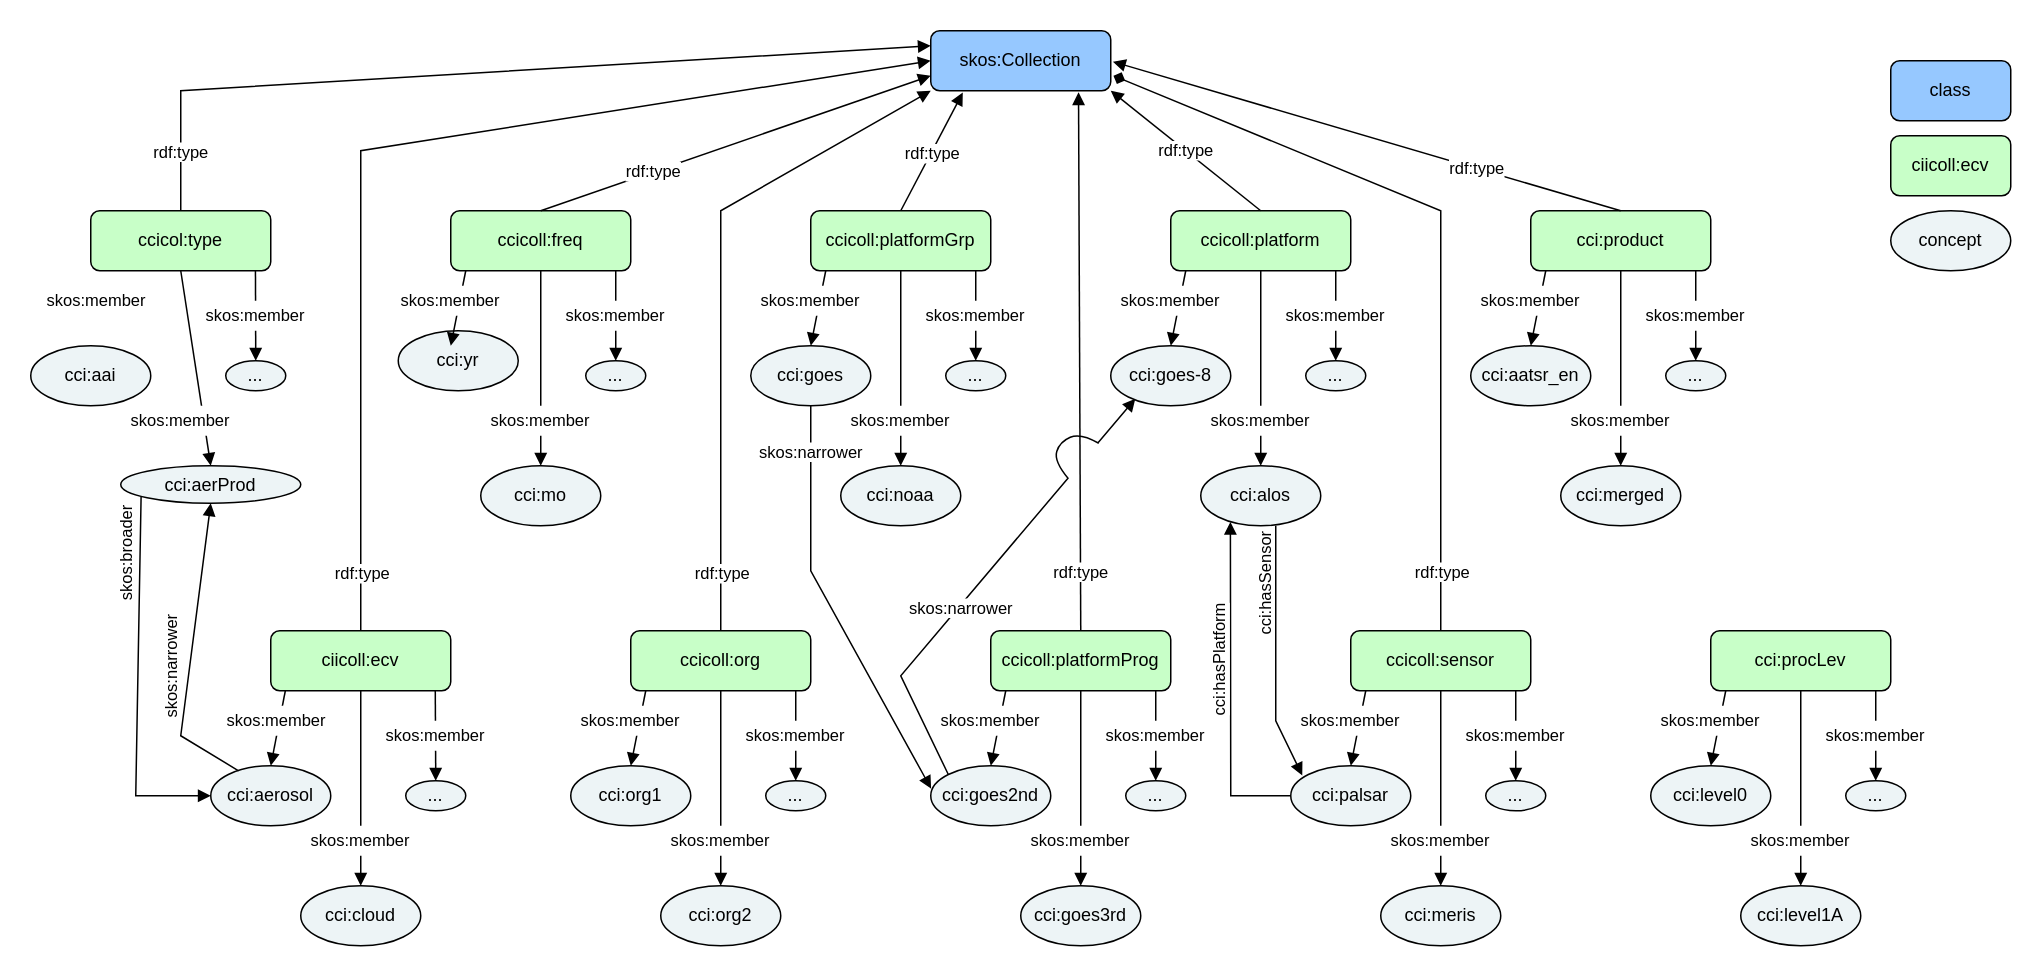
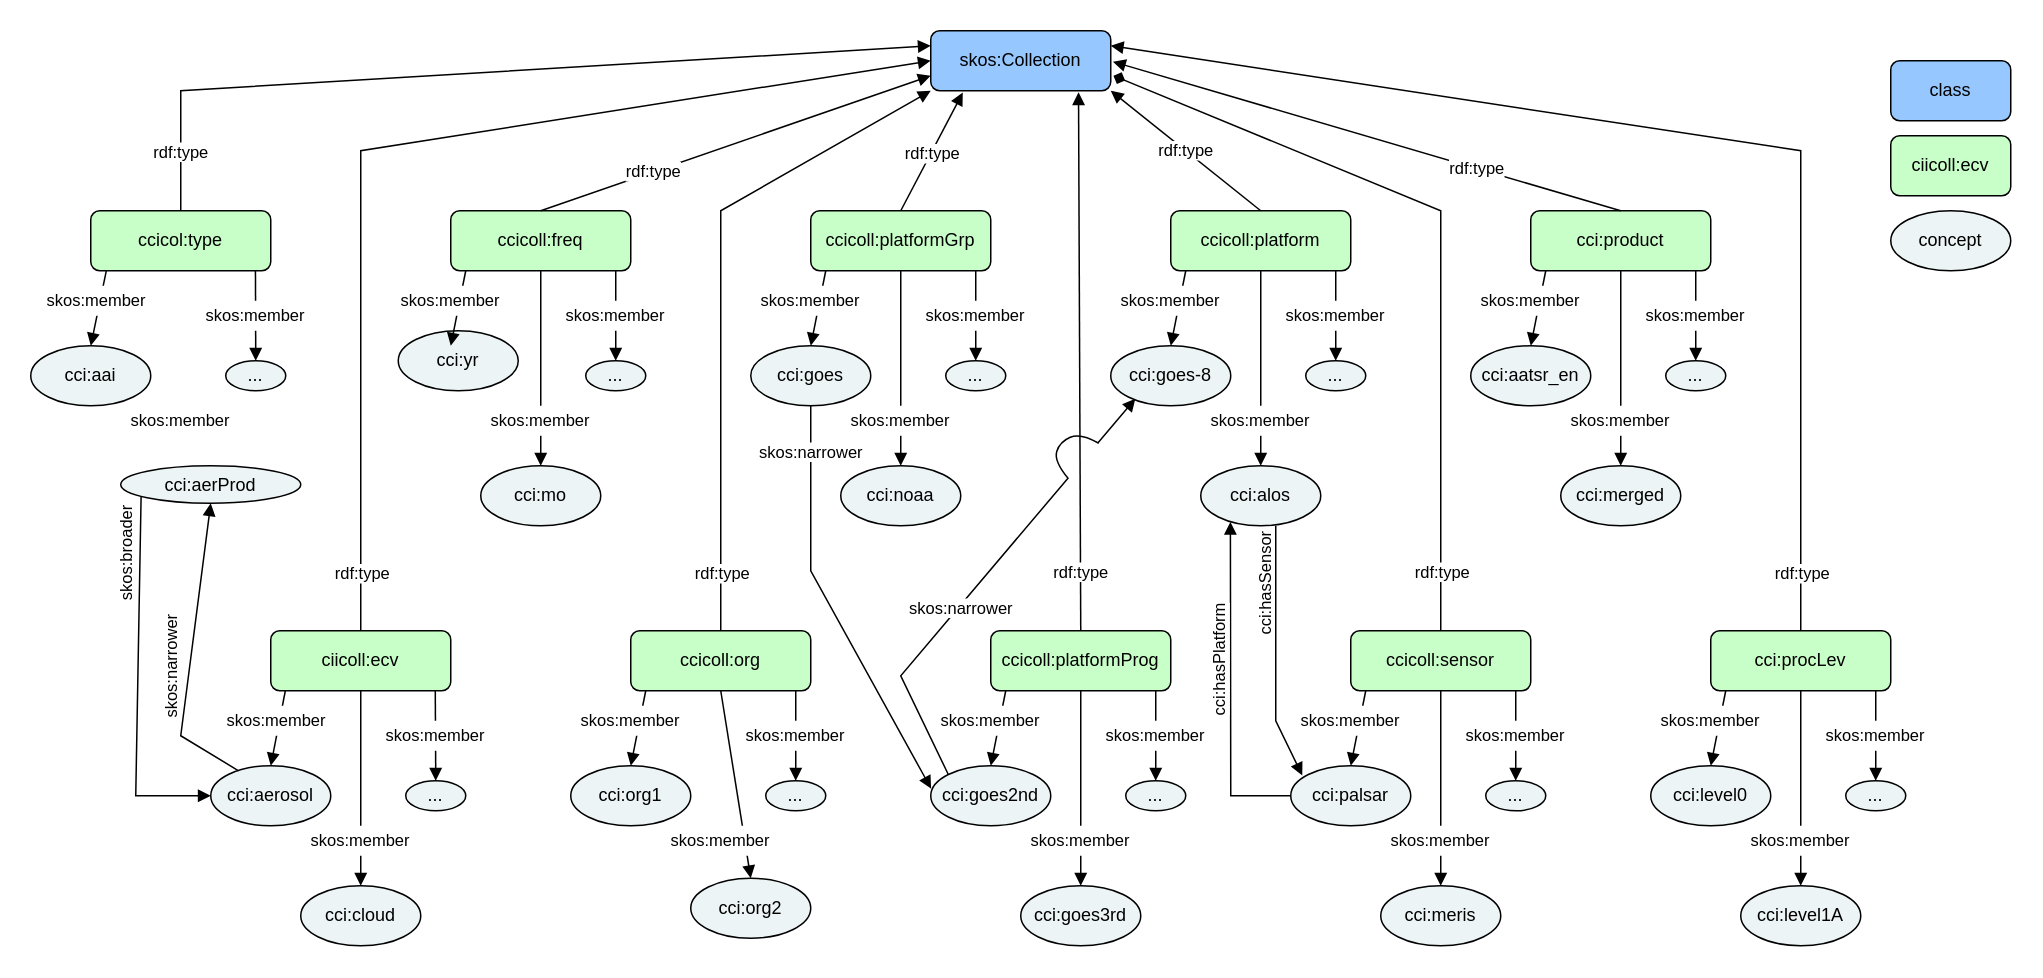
+ <mxCell id="138" value="" style="endArrow=block;html=1;rounded=0;exitX=0.5;exitY=0;exitDx=0;exitDy=0;entryX=1;entryY=0.25;entryDx=0;entryDy=0;endFill=1;" parent="1" source="97" target="5" edge="1"><mxGeometry width="50" height="50" relative="1" as="geometry"><mxPoint x="1090" y="320" as="sourcePoint" /><mxPoint x="860" y="30" as="targetPoint" /><Array as="points"><mxPoint x="1200" y="100" /></Array></mxGeometry></mxCell>
+ <mxCell id="139" value="rdf:type" style="edgeLabel;html=1;align=center;verticalAlign=middle;resizable=0;points=[];" parent="138" vertex="1" connectable="0"><mxGeometry x="-0.785" y="-1" relative="1" as="geometry"><mxPoint x="-1" y="45" as="offset" /></mxGeometry></mxCell>
+ <mxCell id="155" value="" style="endArrow=block;html=1;rounded=0;entryX=0.5;entryY=0;entryDx=0;entryDy=0;endFill=1;exitX=0.087;exitY=0.993;exitDx=0;exitDy=0;exitPerimeter=0;" parent="152" source="156" target="159" edge="1"><mxGeometry width="50" height="50" relative="1" as="geometry"><mxPoint x="50" y="60" as="sourcePoint" /><mxPoint x="680" y="260" as="targetPoint" /></mxGeometry></mxCell>
- <mxCell id="153" value="" style="endArrow=block;html=1;rounded=0;exitX=0.5;exitY=1;exitDx=0;exitDy=0;entryX=0.5;entryY=0;entryDx=0;entryDy=0;endFill=1;" parent="152" source="156" target="158" edge="1"><mxGeometry width="50" height="50" relative="1" as="geometry"><mxPoint x="63" y="50" as="sourcePoint" /><mxPoint x="50" y="100" as="targetPoint" /><Array as="points" /></mxGeometry></mxCell>
- <mxCell id="38" value="cci:org2" style="ellipse;whiteSpace=wrap;html=1;fillColor=light-dark(#edf4f6, #ededed);" parent="37" vertex="1"><mxGeometry x="60" y="120" width="80" height="40" as="geometry" /></mxCell>
+ <mxCell id="38" value="cci:org2" style="ellipse;whiteSpace=wrap;html=1;fillColor=light-dark(#edf4f6, #ededed);" parent="37" vertex="1"><mxGeometry x="80" y="115" width="80" height="40" as="geometry" /></mxCell>
